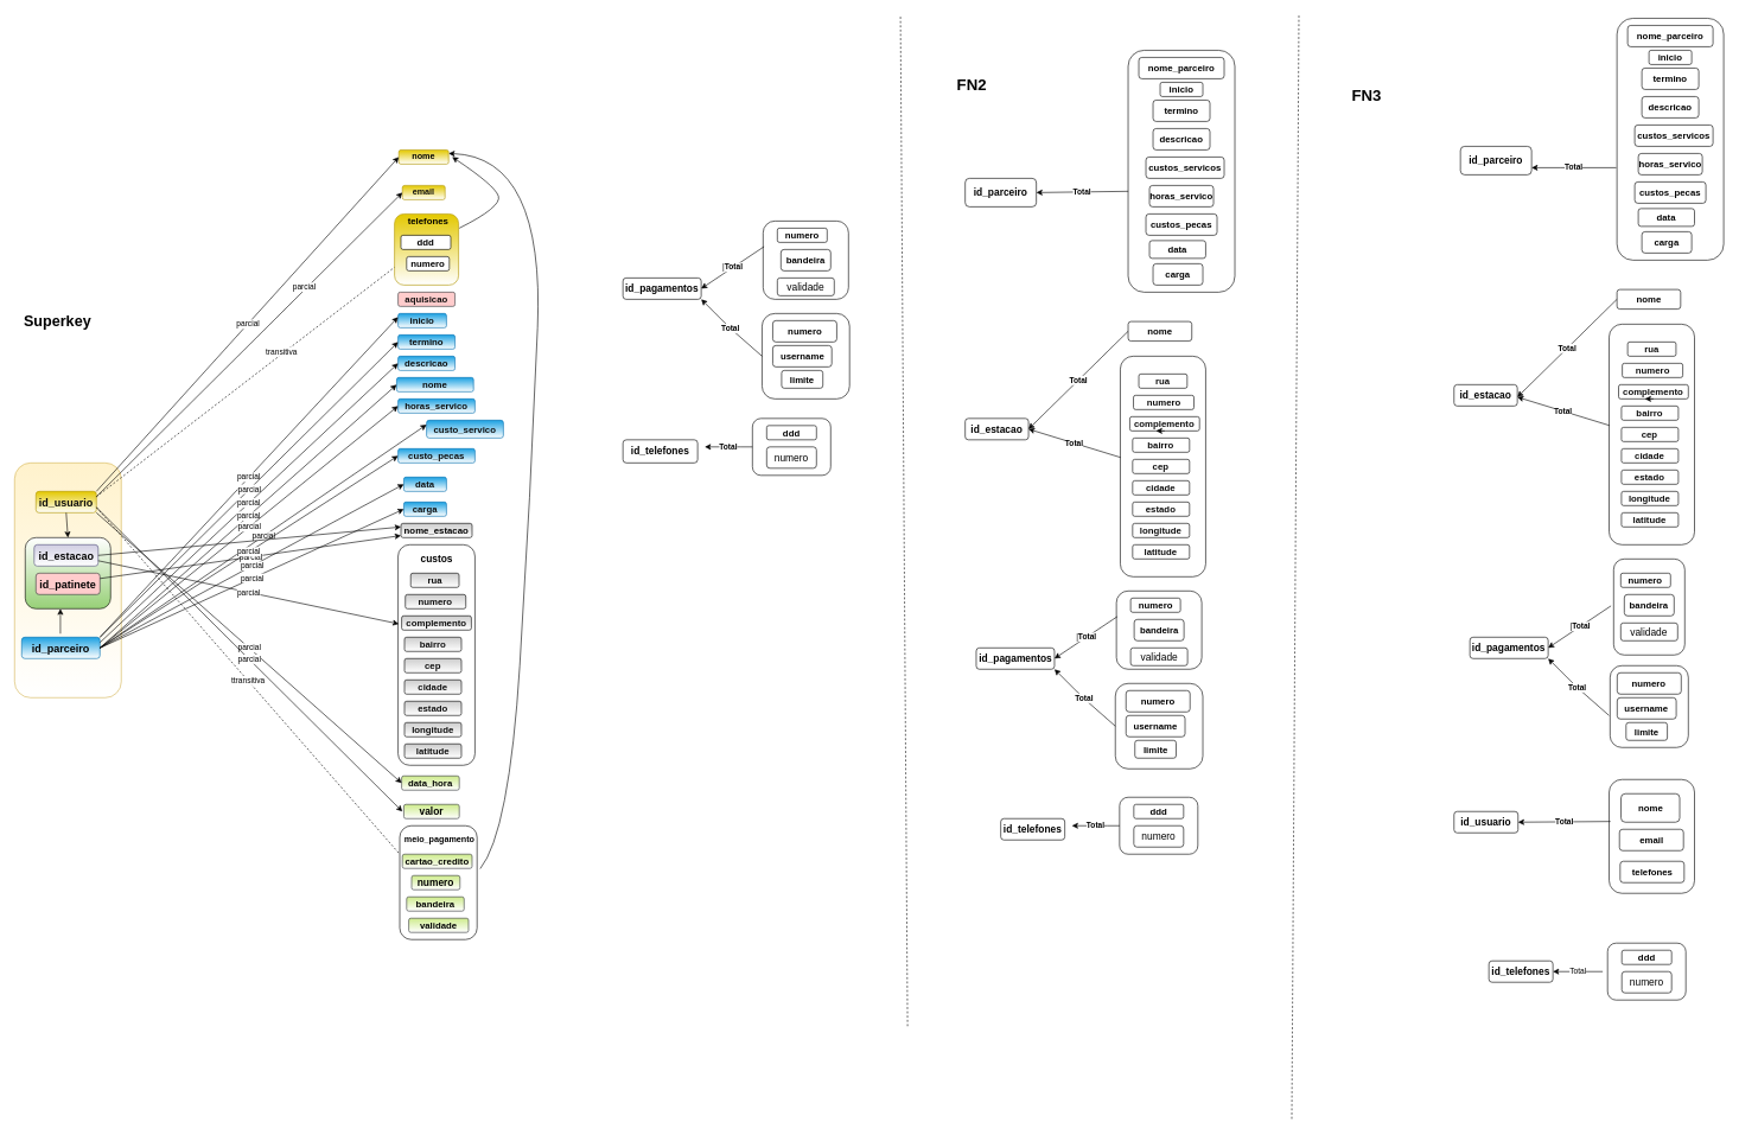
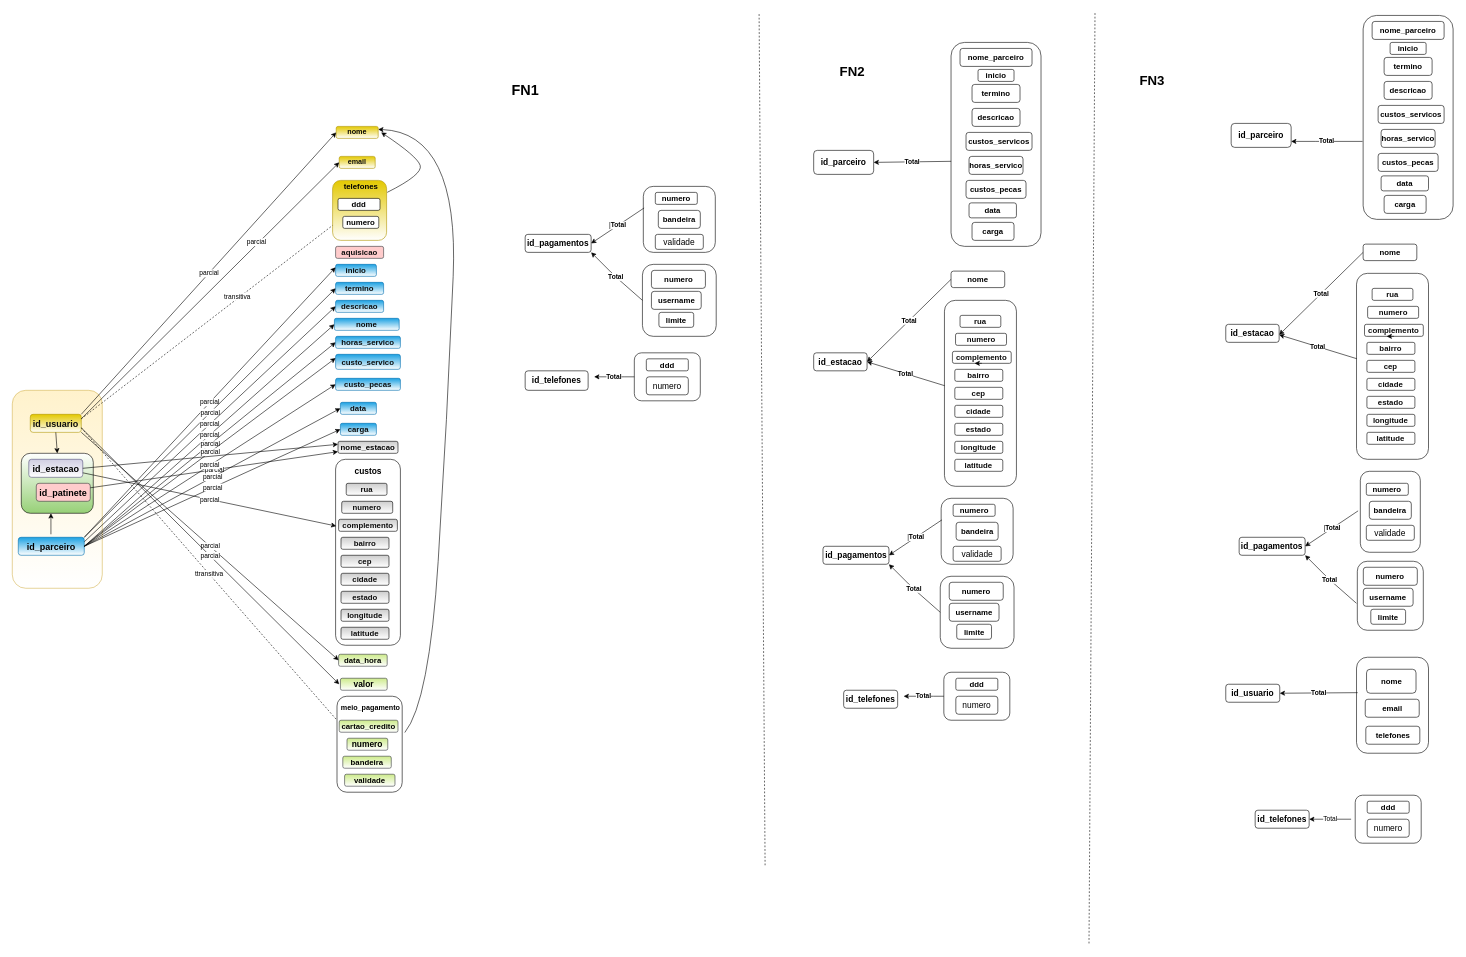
- <mxCell id="92" value="&lt;b&gt;&lt;font style=&quot;font-size: 22px&quot;&gt;FN2&lt;/font&gt;&lt;/b&gt;" style="text;html=1;align=center;verticalAlign=middle;resizable=0;points=[];autosize=1;" parent="1" vertex="1"><mxGeometry x="1335" y="110" width="60" height="20" as="geometry" /></mxCell>
+ <mxCell id="92" value="&lt;b&gt;&lt;font style=&quot;font-size: 22px&quot;&gt;FN2&lt;/font&gt;&lt;/b&gt;" style="text;html=1;align=center;verticalAlign=middle;resizable=0;points=[];autosize=1;" parent="1" vertex="1"><mxGeometry x="1390" y="110" width="60" height="20" as="geometry" /></mxCell>
+ <mxCell id="80" value="&lt;font size=&quot;1&quot;&gt;&lt;b style=&quot;font-size: 24px&quot;&gt;FN1&lt;/b&gt;&lt;/font&gt;" style="text;html=1;align=center;verticalAlign=middle;resizable=0;points=[];autosize=1;" parent="1" vertex="1"><mxGeometry x="845" y="140" width="60" height="20" as="geometry" /></mxCell>
- <mxCell id="193" value="&lt;b&gt;&lt;font style=&quot;font-size: 21px&quot;&gt;Superkey&lt;/font&gt;&lt;/b&gt;" style="text;html=1;align=center;verticalAlign=middle;resizable=0;points=[];autosize=1;" vertex="1" parent="1"><mxGeometry x="25" y="440" width="110" height="20" as="geometry" /></mxCell>
- <mxCell id="23" value="&lt;b&gt;&lt;font style=&quot;font-size: 13px&quot; color=&quot;#0d0d0d&quot;&gt;custo_servico&lt;/font&gt;&lt;/b&gt;" style="rounded=1;whiteSpace=wrap;html=1;fillColor=#1ba1e2;strokeColor=#006EAF;fontColor=#ffffff;gradientColor=#ffffff;" parent="1" vertex="1"><mxGeometry x="599" y="590" width="108" height="25" as="geometry" /></mxCell>
+ <mxCell id="23" value="&lt;b&gt;&lt;font style=&quot;font-size: 13px&quot; color=&quot;#0d0d0d&quot;&gt;custo_servico&lt;/font&gt;&lt;/b&gt;" style="rounded=1;whiteSpace=wrap;html=1;fillColor=#1ba1e2;strokeColor=#006EAF;fontColor=#ffffff;gradientColor=#ffffff;" parent="1" vertex="1"><mxGeometry x="559" y="590" width="108" height="25" as="geometry" /></mxCell>
- <mxCell id="42" value="&lt;b&gt;&lt;font style=&quot;font-size: 15px&quot;&gt;id_patinete&lt;/font&gt;&lt;/b&gt;" style="rounded=1;whiteSpace=wrap;html=1;fillColor=#ffcccc;strokeColor=#36393d;" parent="1" vertex="1"><mxGeometry x="50" y="805" width="90" height="30" as="geometry" /></mxCell>
+ <mxCell id="42" value="&lt;b&gt;&lt;font style=&quot;font-size: 15px&quot;&gt;id_patinete&lt;/font&gt;&lt;/b&gt;" style="rounded=1;whiteSpace=wrap;html=1;fillColor=#ffcccc;strokeColor=#36393d;" parent="1" vertex="1"><mxGeometry x="60" y="805" width="90" height="30" as="geometry" /></mxCell>
